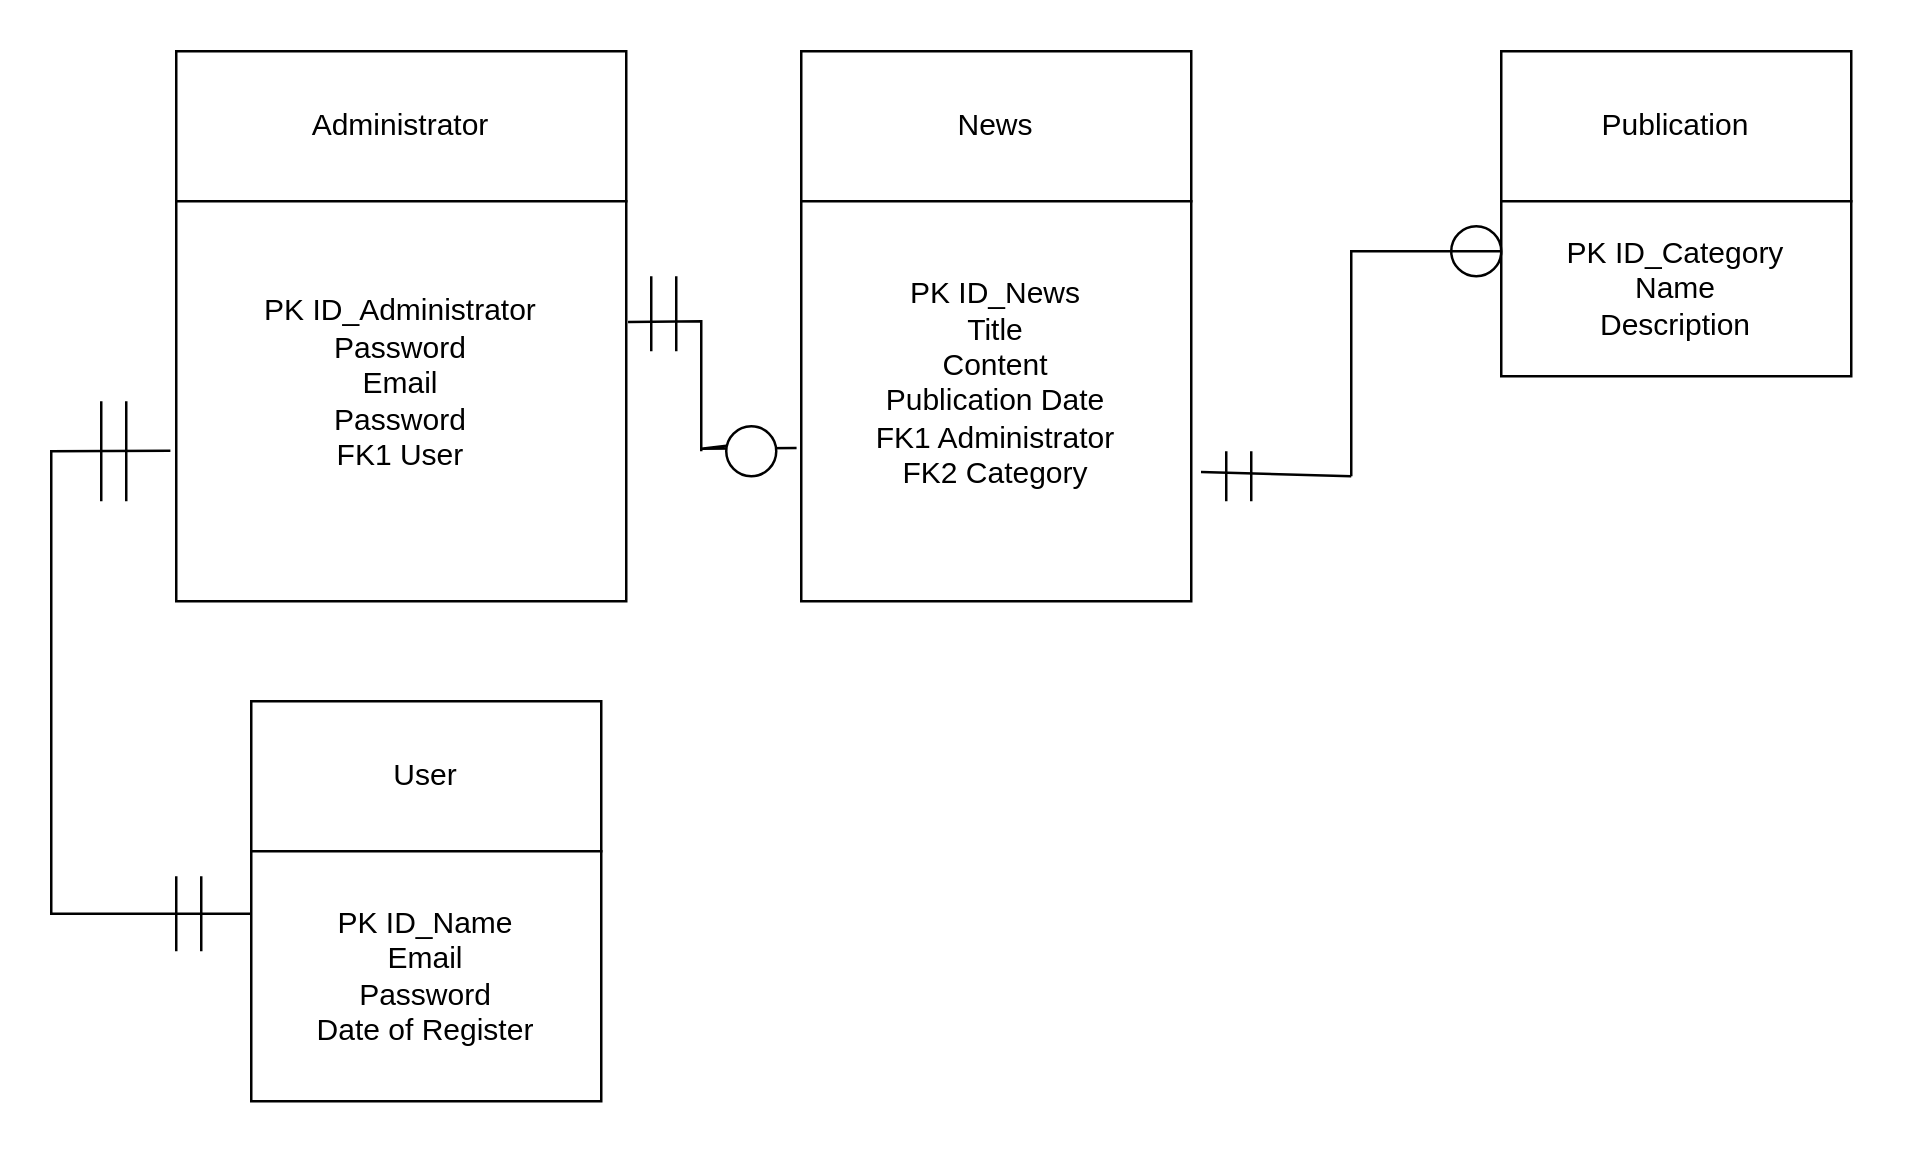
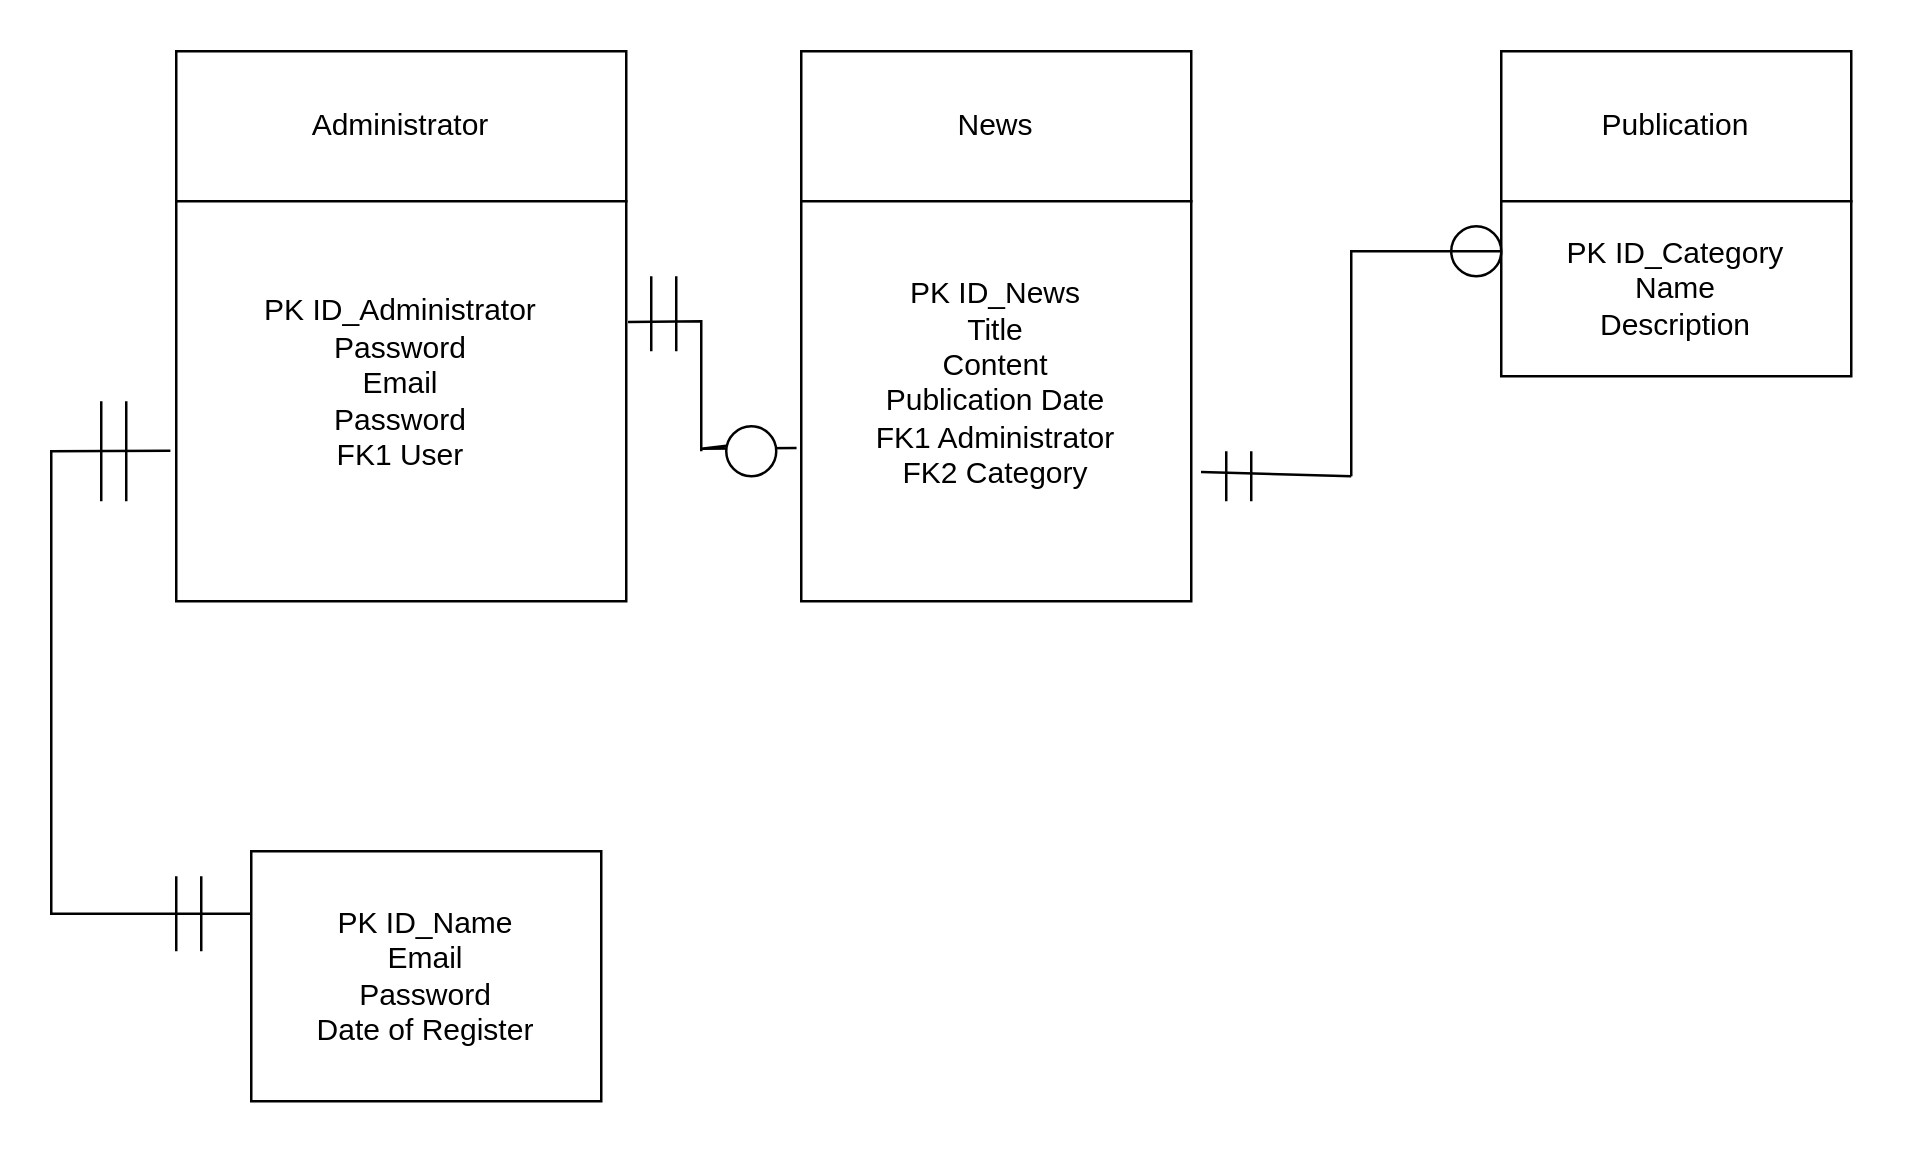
- <mxCell id="8" value="User" style="rounded=0;whiteSpace=wrap;html=1;" vertex="1" parent="1"><mxGeometry x="100" y="280" width="140" height="60" as="geometry" /></mxCell>
